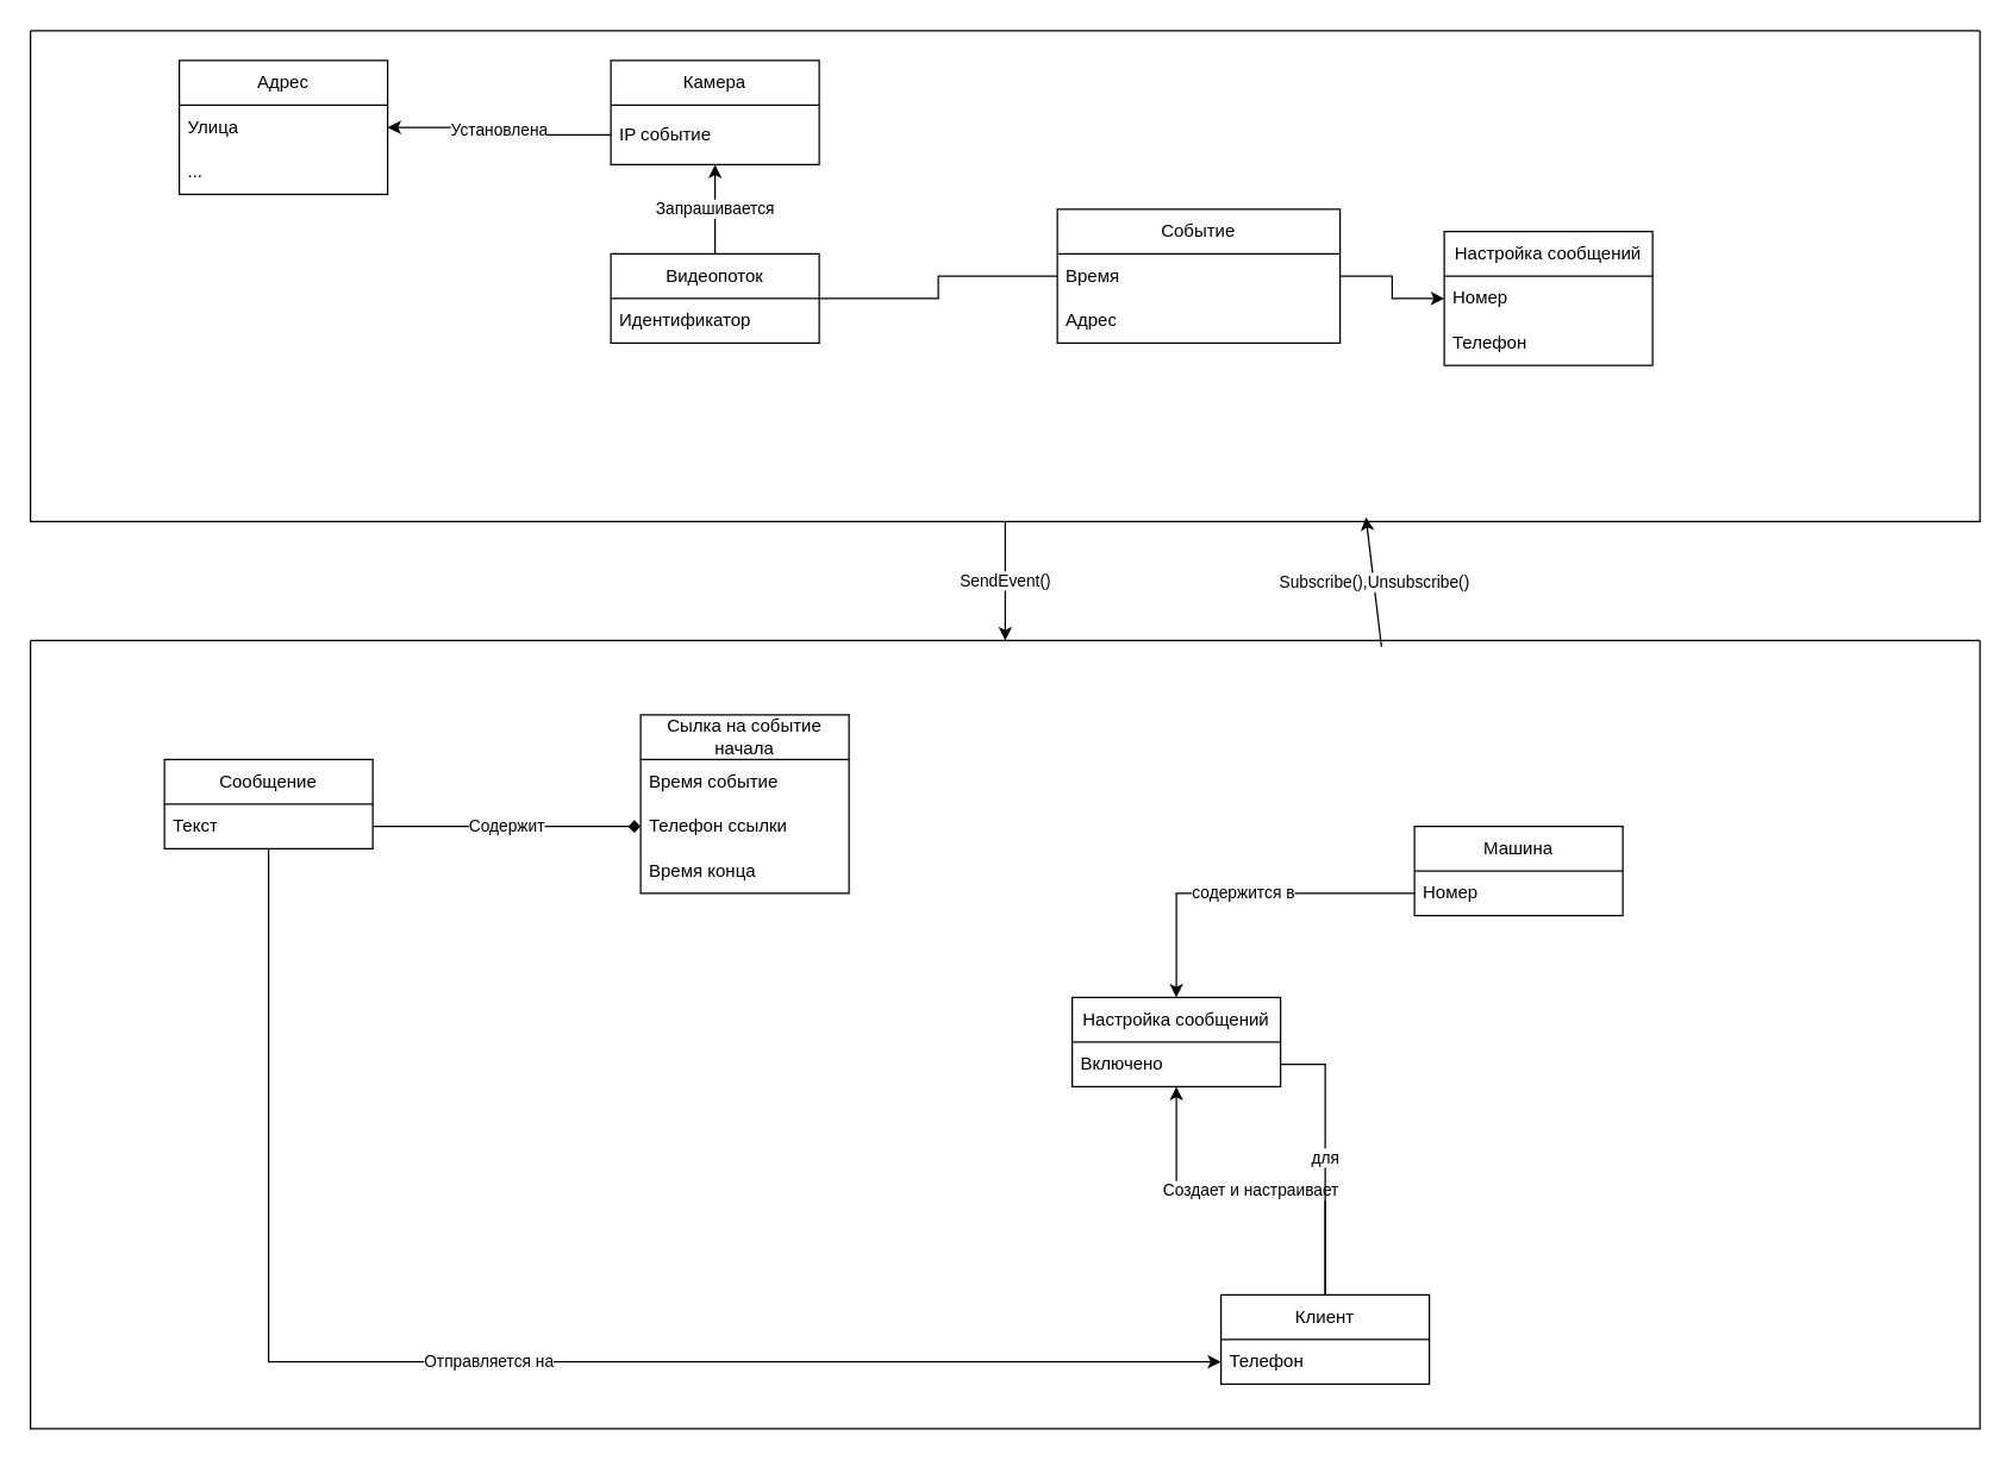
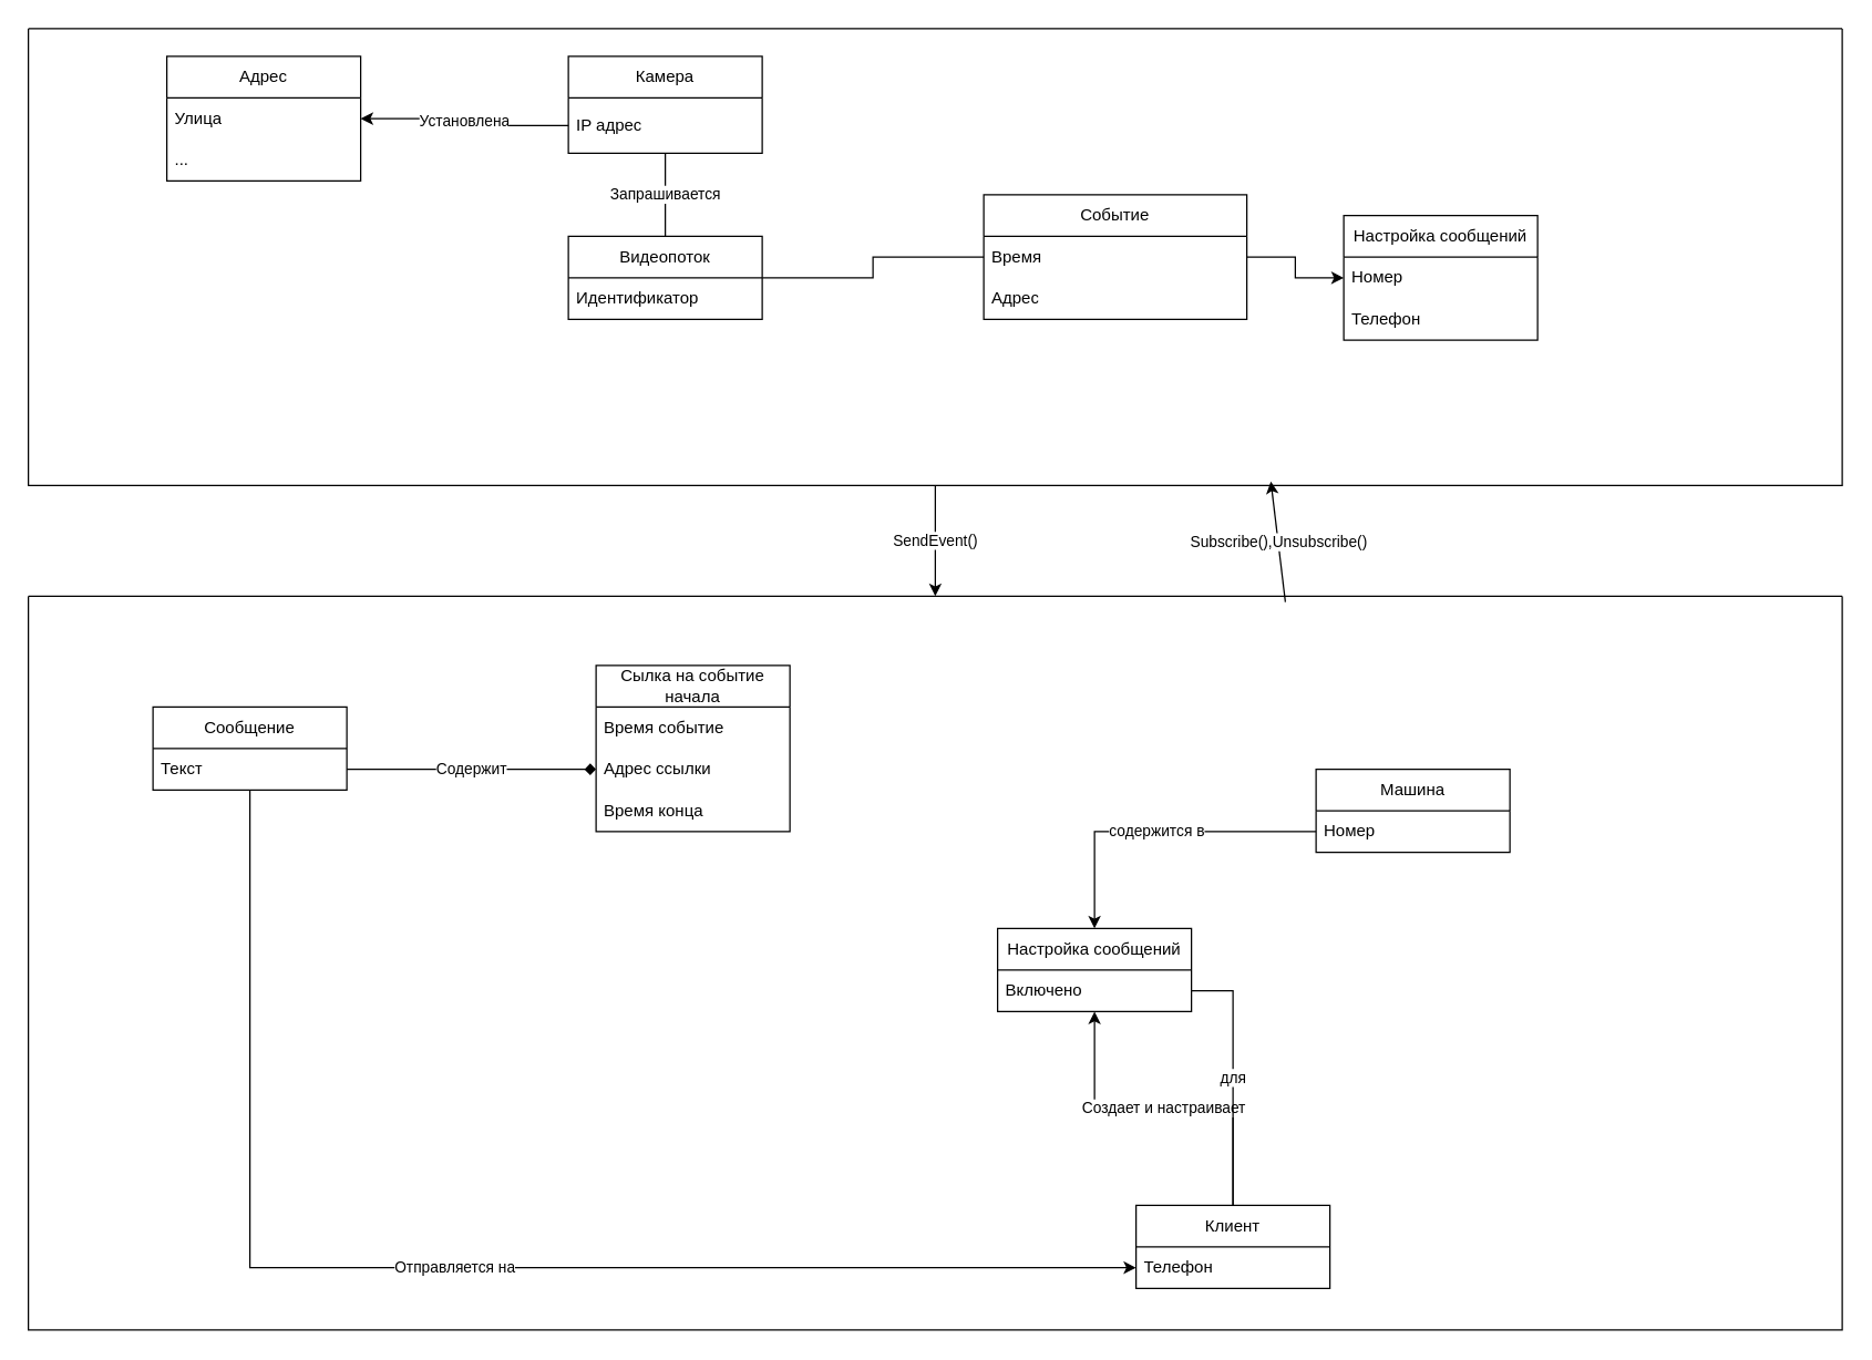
- <mxCell id="30" value="IP событие" style="text;strokeColor=none;fillColor=none;align=left;verticalAlign=middle;spacingLeft=4;spacingRight=4;overflow=hidden;points=[[0,0.5],[1,0.5]];portConstraint=eastwest;rotatable=0;whiteSpace=wrap;html=1;" parent="29" vertex="1"><mxGeometry y="30" width="140" height="40" as="geometry" /></mxCell>
+ <mxCell id="30" value="IP адрес" style="text;strokeColor=none;fillColor=none;align=left;verticalAlign=middle;spacingLeft=4;spacingRight=4;overflow=hidden;points=[[0,0.5],[1,0.5]];portConstraint=eastwest;rotatable=0;whiteSpace=wrap;html=1;" parent="29" vertex="1"><mxGeometry y="30" width="140" height="40" as="geometry" /></mxCell>
- <mxCell id="25" value="Запрашивается" style="edgeStyle=orthogonalEdgeStyle;rounded=0;orthogonalLoop=1;jettySize=auto;html=1;" parent="21" source="27" target="29" edge="1"><mxGeometry relative="1" as="geometry" /></mxCell>
+ <mxCell id="25" value="Запрашивается" style="edgeStyle=orthogonalEdgeStyle;rounded=0;orthogonalLoop=1;jettySize=auto;html=1;endArrow=none;" parent="21" source="27" target="29" edge="1"><mxGeometry relative="1" as="geometry" /></mxCell>
- <mxCell id="10" value="Телефон ссылки" style="text;strokeColor=none;fillColor=none;align=left;verticalAlign=middle;spacingLeft=4;spacingRight=4;overflow=hidden;points=[[0,0.5],[1,0.5]];portConstraint=eastwest;rotatable=0;whiteSpace=wrap;html=1;" parent="8" vertex="1"><mxGeometry y="60" width="140" height="30" as="geometry" /></mxCell>
+ <mxCell id="10" value="Адрес ссылки" style="text;strokeColor=none;fillColor=none;align=left;verticalAlign=middle;spacingLeft=4;spacingRight=4;overflow=hidden;points=[[0,0.5],[1,0.5]];portConstraint=eastwest;rotatable=0;whiteSpace=wrap;html=1;" parent="8" vertex="1"><mxGeometry y="60" width="140" height="30" as="geometry" /></mxCell>
